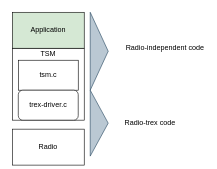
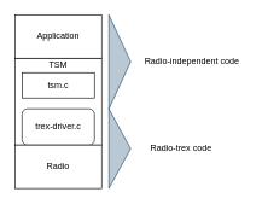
- <mxCell id="3" value="Application" style="rounded=0;whiteSpace=wrap;html=1;fillColor=#d5e8d4;" vertex="1" parent="1"><mxGeometry x="20" y="20" width="120" height="60" as="geometry" /></mxCell>
+ <mxCell id="3" value="Application" style="rounded=0;whiteSpace=wrap;html=1;" vertex="1" parent="1"><mxGeometry x="20" y="20" width="120" height="60" as="geometry" /></mxCell>
- <mxCell id="10" value="Radio-independent code" style="text;html=1;strokeColor=none;fillColor=none;align=center;verticalAlign=middle;whiteSpace=wrap;rounded=0;" vertex="1" parent="1"><mxGeometry x="200" y="65" width="150" height="30" as="geometry" /></mxCell>
+ <mxCell id="10" value="Radio-independent code" style="text;html=1;strokeColor=none;fillColor=none;align=center;verticalAlign=middle;whiteSpace=wrap;rounded=0;" vertex="1" parent="1"><mxGeometry x="190" y="70" width="150" height="30" as="geometry" /></mxCell>
- <mxCell id="4" value="&lt;div&gt;tsm.c&lt;/div&gt;" style="rounded=0;whiteSpace=wrap;html=1;" vertex="1" parent="1"><mxGeometry x="30" y="100" width="100" height="50" as="geometry" /></mxCell>
+ <mxCell id="4" value="&lt;div&gt;tsm.c&lt;/div&gt;" style="rounded=0;whiteSpace=wrap;html=1;" vertex="1" parent="1"><mxGeometry x="30" y="100" width="100" height="35" as="geometry" /></mxCell>
- <mxCell id="6" value="Radio" style="rounded=0;whiteSpace=wrap;html=1;" vertex="1" parent="1"><mxGeometry x="20" y="215" width="120" height="60" as="geometry" /></mxCell>
+ <mxCell id="6" value="Radio" style="rounded=0;whiteSpace=wrap;html=1;" vertex="1" parent="1"><mxGeometry x="20" y="200" width="120" height="60" as="geometry" /></mxCell>
